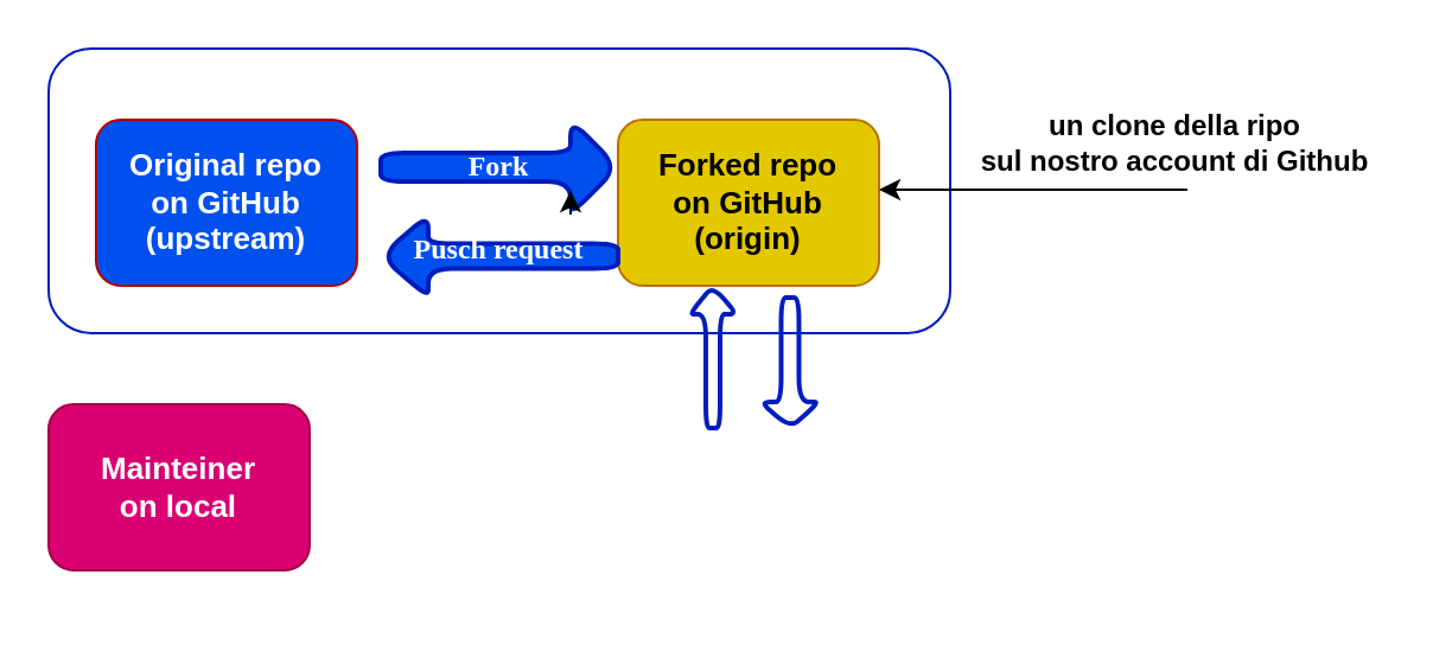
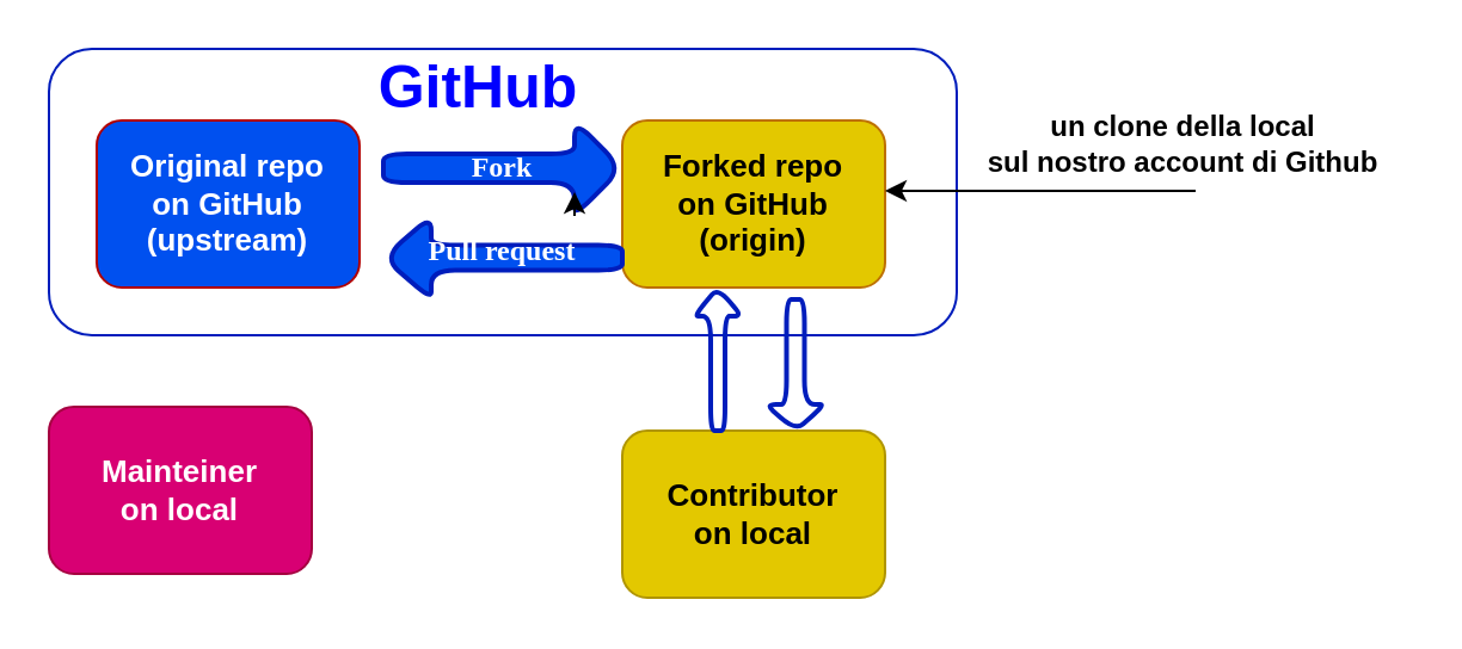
+ <mxCell id="7" value="&lt;font style=&quot;font-size: 25px; color: rgb(0, 0, 255);&quot;&gt;&lt;b&gt;GitHub&lt;/b&gt;&lt;/font&gt;" style="text;html=1;align=center;verticalAlign=middle;whiteSpace=wrap;rounded=0;" vertex="1" parent="1"><mxGeometry x="170" width="60" height="30" as="geometry" y="20" /></mxCell>
- <mxCell id="14" value="&lt;font style=&quot;color: rgb(0, 0, 0);&quot;&gt;&lt;b&gt;un clone della ripo&lt;/b&gt;&lt;/font&gt;&lt;div&gt;&lt;font style=&quot;color: rgb(0, 0, 0);&quot;&gt;&lt;b&gt;sul nostro account di Github&lt;/b&gt;&lt;/font&gt;&lt;/div&gt;" style="text;html=1;align=center;verticalAlign=middle;whiteSpace=wrap;rounded=0;fontFamily=Helvetica;fontSize=12;fontColor=#ffffff;labelBorderColor=none;labelBackgroundColor=none;" vertex="1" parent="1"><mxGeometry x="400" y="30" width="190" height="60" as="geometry" /></mxCell>
+ <mxCell id="14" value="&lt;font style=&quot;color: rgb(0, 0, 0);&quot;&gt;&lt;b&gt;un clone della local&lt;/b&gt;&lt;/font&gt;&lt;div&gt;&lt;font style=&quot;color: rgb(0, 0, 0);&quot;&gt;&lt;b&gt;sul nostro account di Github&lt;/b&gt;&lt;/font&gt;&lt;/div&gt;" style="text;html=1;align=center;verticalAlign=middle;whiteSpace=wrap;rounded=0;fontFamily=Helvetica;fontSize=12;fontColor=#ffffff;labelBorderColor=none;labelBackgroundColor=none;" vertex="1" parent="1"><mxGeometry x="400" y="30" width="190" height="60" as="geometry" /></mxCell>
- <mxCell id="11" value="&lt;h4&gt;&lt;b&gt;&lt;font style=&quot;color: rgb(255, 255, 255);&quot; face=&quot;Verdana&quot;&gt;Pusch request&lt;/font&gt;&lt;/b&gt;&lt;/h4&gt;" style="text;html=1;align=center;verticalAlign=middle;whiteSpace=wrap;rounded=0;fontFamily=Helvetica;fontSize=12;fontColor=#ffffff;labelBorderColor=none;labelBackgroundColor=none;" vertex="1" parent="1"><mxGeometry x="150" y="90" width="120" height="30" as="geometry" /></mxCell>
+ <mxCell id="11" value="&lt;h4&gt;&lt;b&gt;&lt;font style=&quot;color: rgb(255, 255, 255);&quot; face=&quot;Verdana&quot;&gt;Pull request&lt;/font&gt;&lt;/b&gt;&lt;/h4&gt;" style="text;html=1;align=center;verticalAlign=middle;whiteSpace=wrap;rounded=0;fontFamily=Helvetica;fontSize=12;fontColor=#ffffff;labelBorderColor=none;labelBackgroundColor=none;" vertex="1" parent="1"><mxGeometry x="150" y="90" width="120" height="30" as="geometry" /></mxCell>
+ <mxCell id="4" value="&lt;span style=&quot;font-size: 13px;&quot;&gt;&lt;b&gt;Contributor&lt;/b&gt;&lt;/span&gt;&lt;div&gt;&lt;span style=&quot;font-size: 13px;&quot;&gt;&lt;b&gt;on local&lt;/b&gt;&lt;/span&gt;&lt;/div&gt;" style="rounded=1;whiteSpace=wrap;html=1;fillColor=#e3c800;fontColor=#000000;strokeColor=#B09500;" vertex="1" parent="1"><mxGeometry x="260" y="180" width="110" height="70" as="geometry" /></mxCell>
